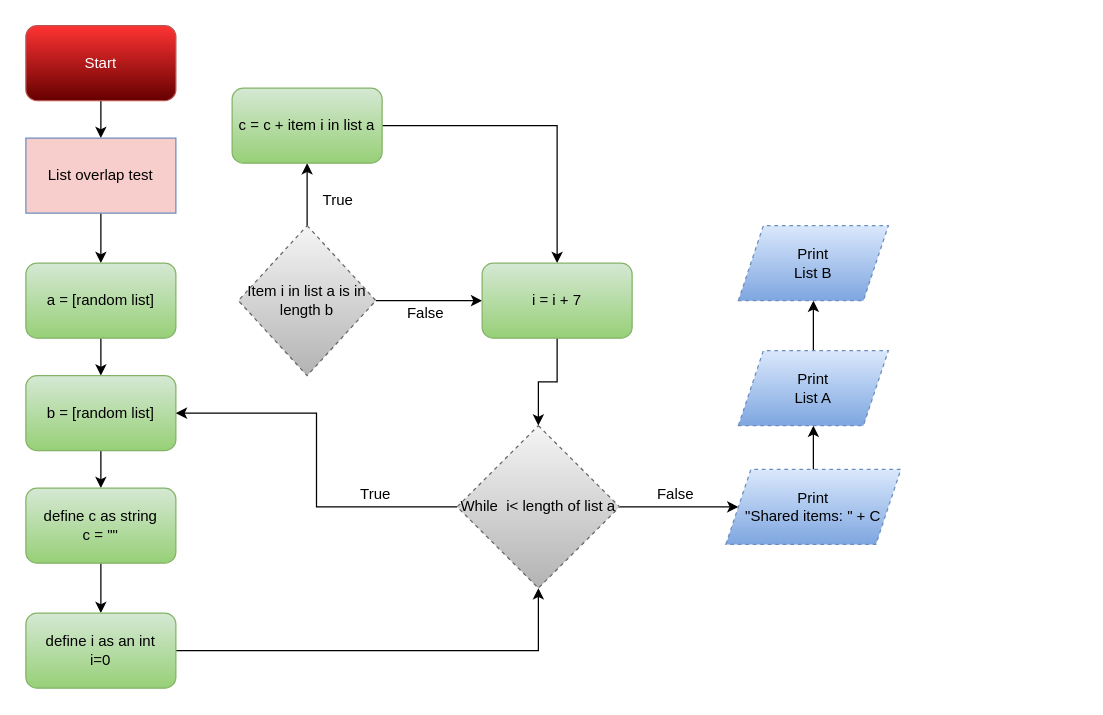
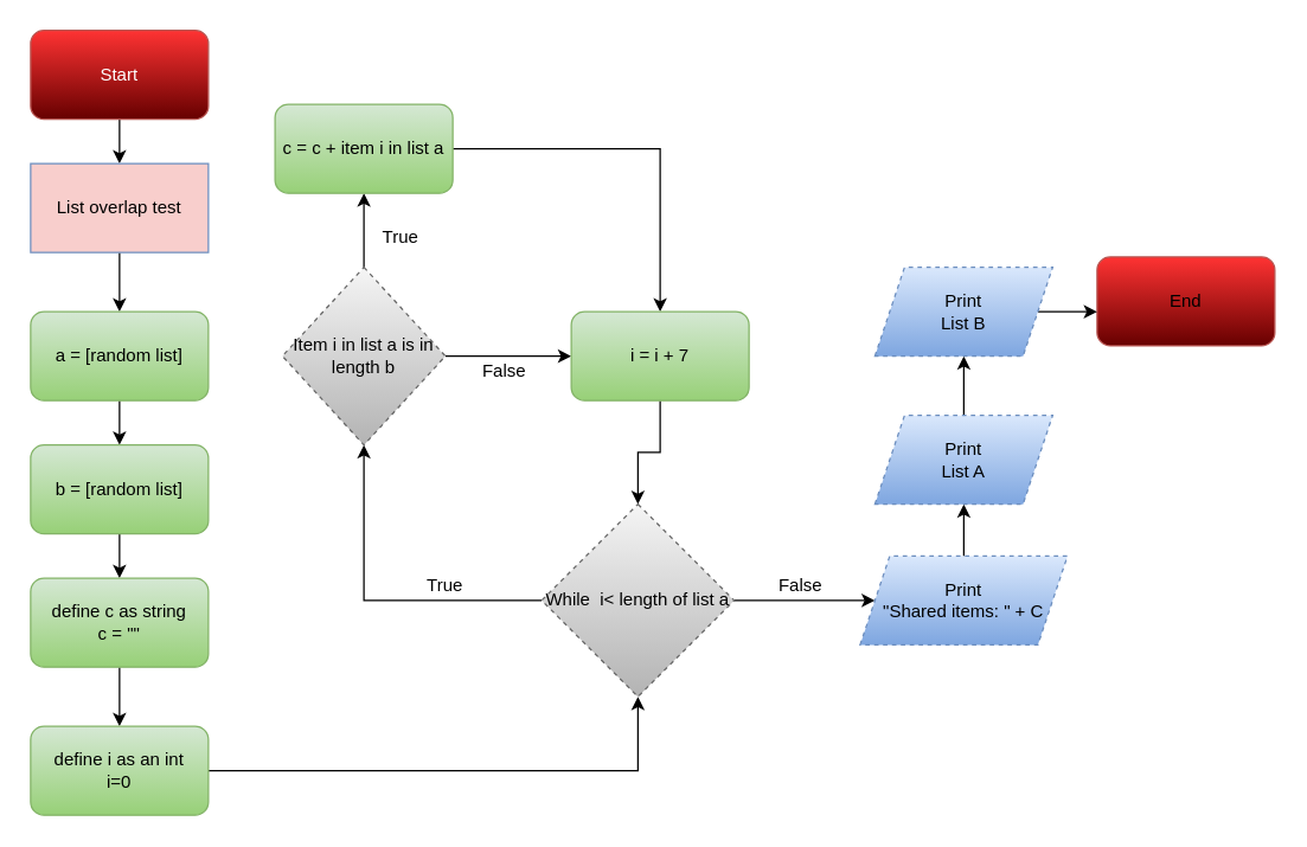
+ <mxCell id="30" value="End" style="rounded=1;whiteSpace=wrap;html=1;strokeColor=#b85450;fillColor=#FF3333;gradientColor=#660000;" vertex="1" parent="1"><mxGeometry x="740" y="173" width="120" height="60" as="geometry" /></mxCell>
+ <mxCell id="33" style="edgeStyle=orthogonalEdgeStyle;rounded=0;orthogonalLoop=1;jettySize=auto;html=1;entryX=0;entryY=0.617;entryDx=0;entryDy=0;entryPerimeter=0;" edge="1" parent="1" source="34" target="30"><mxGeometry relative="1" as="geometry" /></mxCell>
- <mxCell id="15" style="edgeStyle=orthogonalEdgeStyle;rounded=0;orthogonalLoop=1;jettySize=auto;html=1;" edge="1" parent="1" source="16" target="9"><mxGeometry relative="1" as="geometry" /></mxCell>
+ <mxCell id="15" style="edgeStyle=orthogonalEdgeStyle;rounded=0;orthogonalLoop=1;jettySize=auto;html=1;" edge="1" parent="1" source="16" target="19"><mxGeometry relative="1" as="geometry" /></mxCell>
